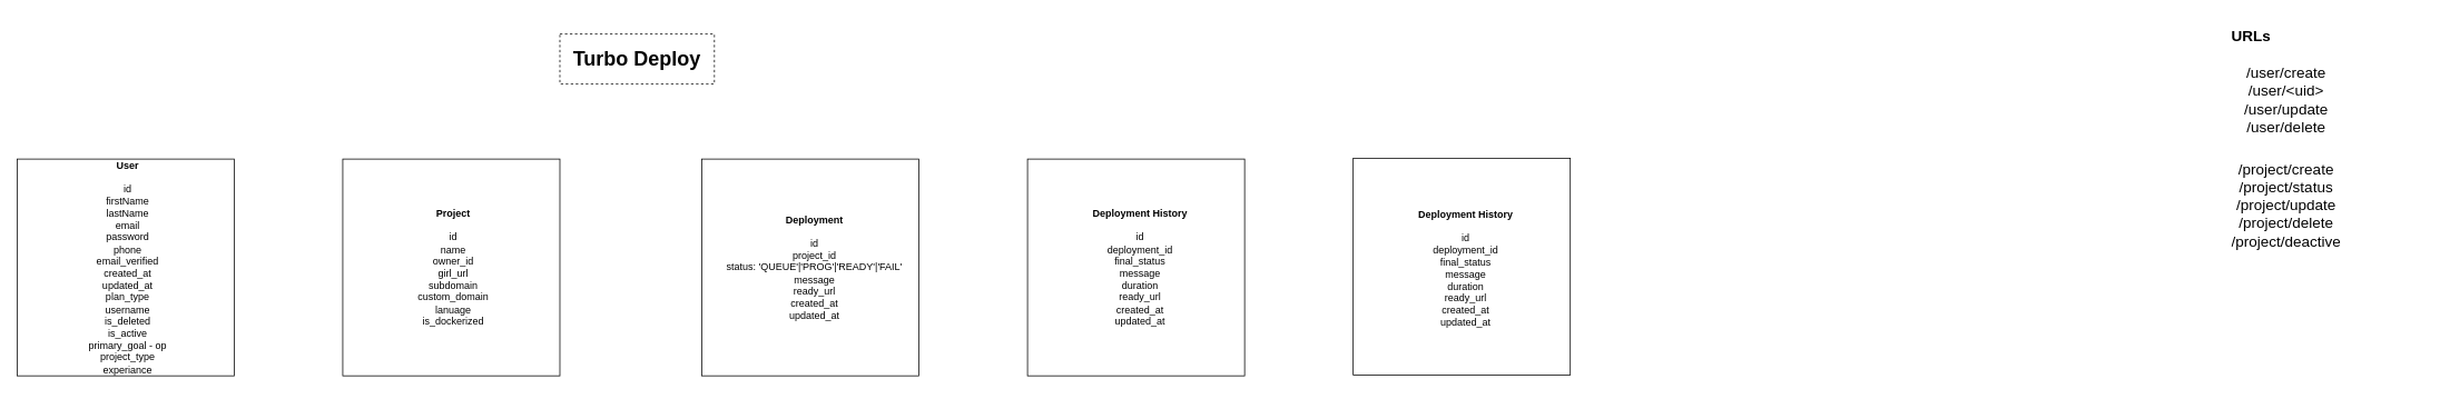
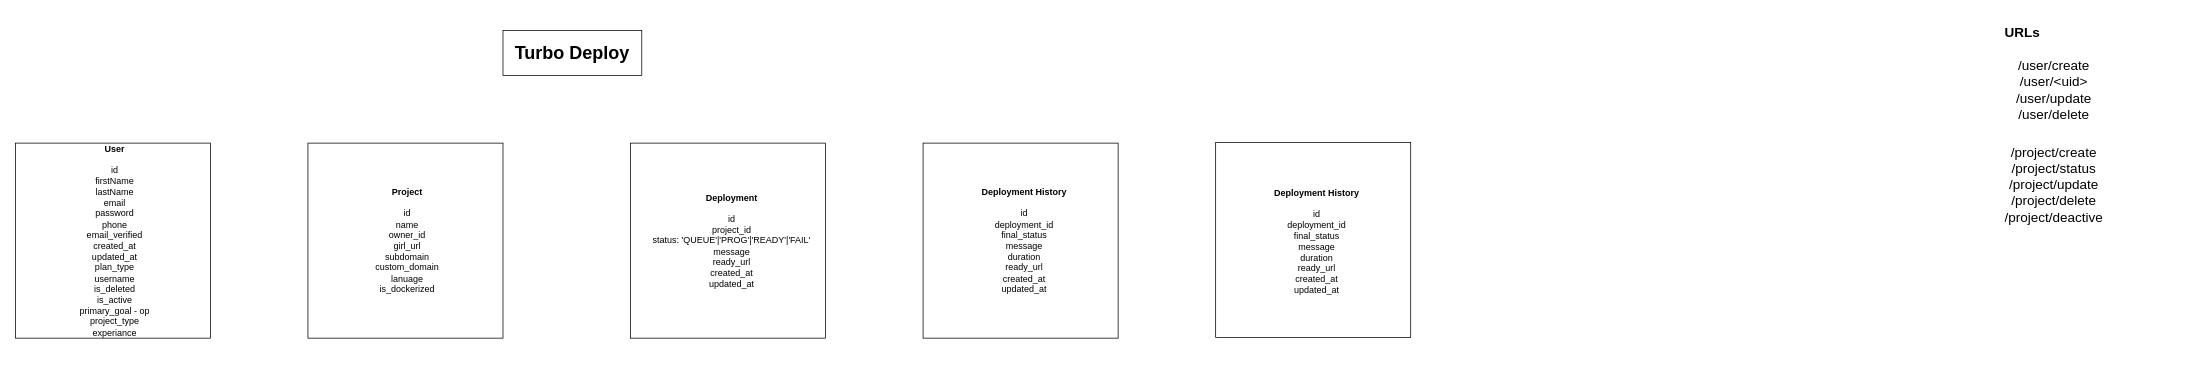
- <mxCell id="2" value="&lt;font style=&quot;font-size: 24px;&quot;&gt;&lt;b&gt;Turbo Deploy&lt;/b&gt;&lt;/font&gt;" style="rounded=0;whiteSpace=wrap;html=1;dashed=1;" parent="1" vertex="1"><mxGeometry x="670" y="40" width="185" height="60" as="geometry" /></mxCell>
+ <mxCell id="2" value="&lt;font style=&quot;font-size: 24px;&quot;&gt;&lt;b&gt;Turbo Deploy&lt;/b&gt;&lt;/font&gt;" style="rounded=0;whiteSpace=wrap;html=1;" parent="1" vertex="1"><mxGeometry x="670" y="40" width="185" height="60" as="geometry" /></mxCell>
